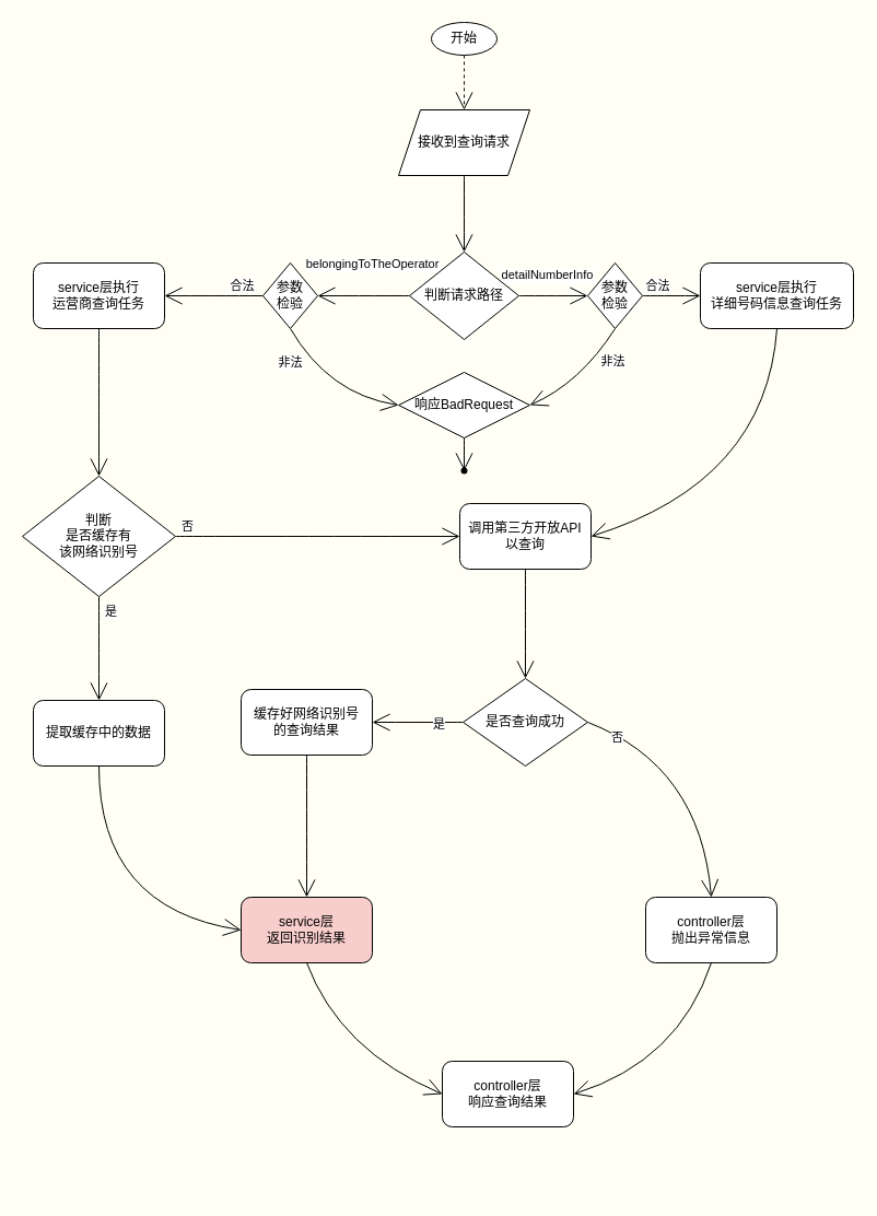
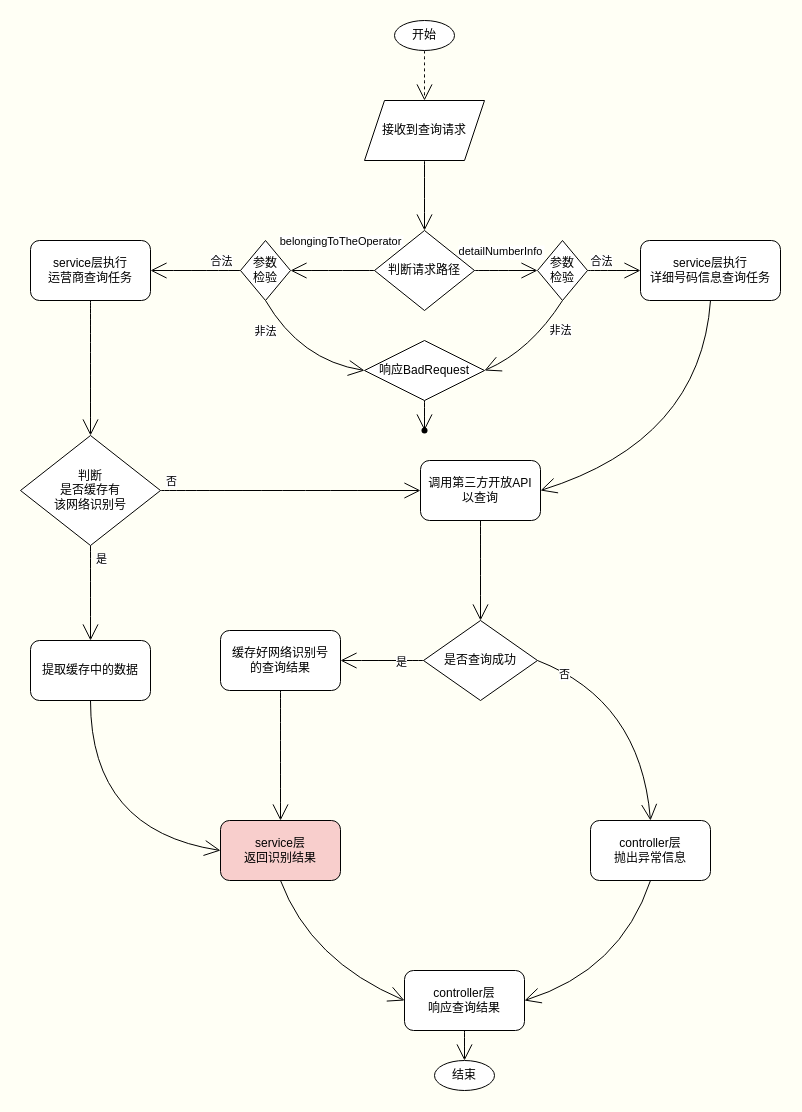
+ <mxCell id="33" style="edgeStyle=none;curved=1;rounded=0;orthogonalLoop=1;jettySize=auto;html=1;exitX=0.5;exitY=1;exitDx=0;exitDy=0;entryX=0.5;entryY=0;entryDx=0;entryDy=0;endArrow=open;startSize=14;endSize=14;sourcePerimeterSpacing=8;targetPerimeterSpacing=8;" edge="1" parent="1" source="34" target="37"><mxGeometry relative="1" as="geometry" /></mxCell>
+ <mxCell id="37" value="结束" style="ellipse;whiteSpace=wrap;html=1;" vertex="1" parent="1"><mxGeometry x="434" y="1060" width="60" height="30" as="geometry" /></mxCell>
